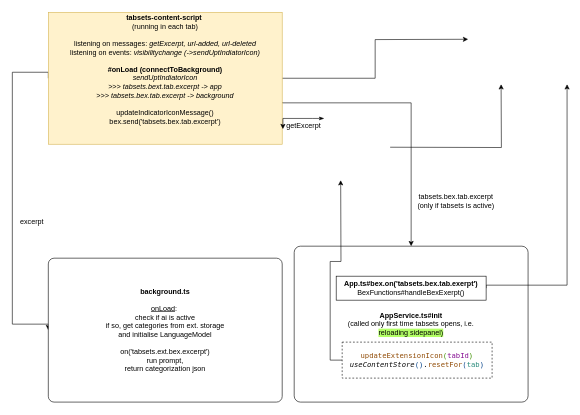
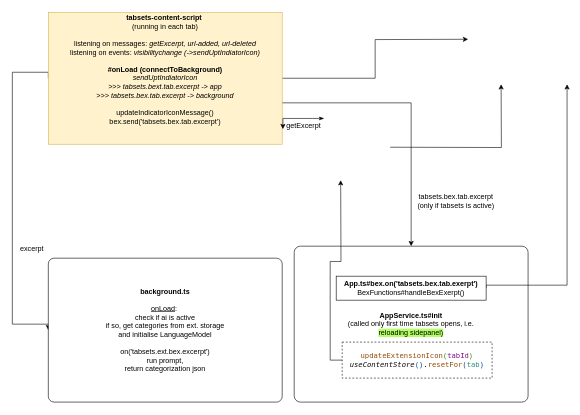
- <mxCell id="10" value="excerpt" style="text;html=1;align=center;verticalAlign=middle;whiteSpace=wrap;rounded=0;" parent="1" vertex="1"><mxGeometry x="23" y="355" width="60" height="30" as="geometry" /></mxCell>
+ <mxCell id="10" value="excerpt" style="text;html=1;align=center;verticalAlign=middle;whiteSpace=wrap;rounded=0;" parent="1" vertex="1"><mxGeometry x="23" y="400" width="60" height="30" as="geometry" /></mxCell>
